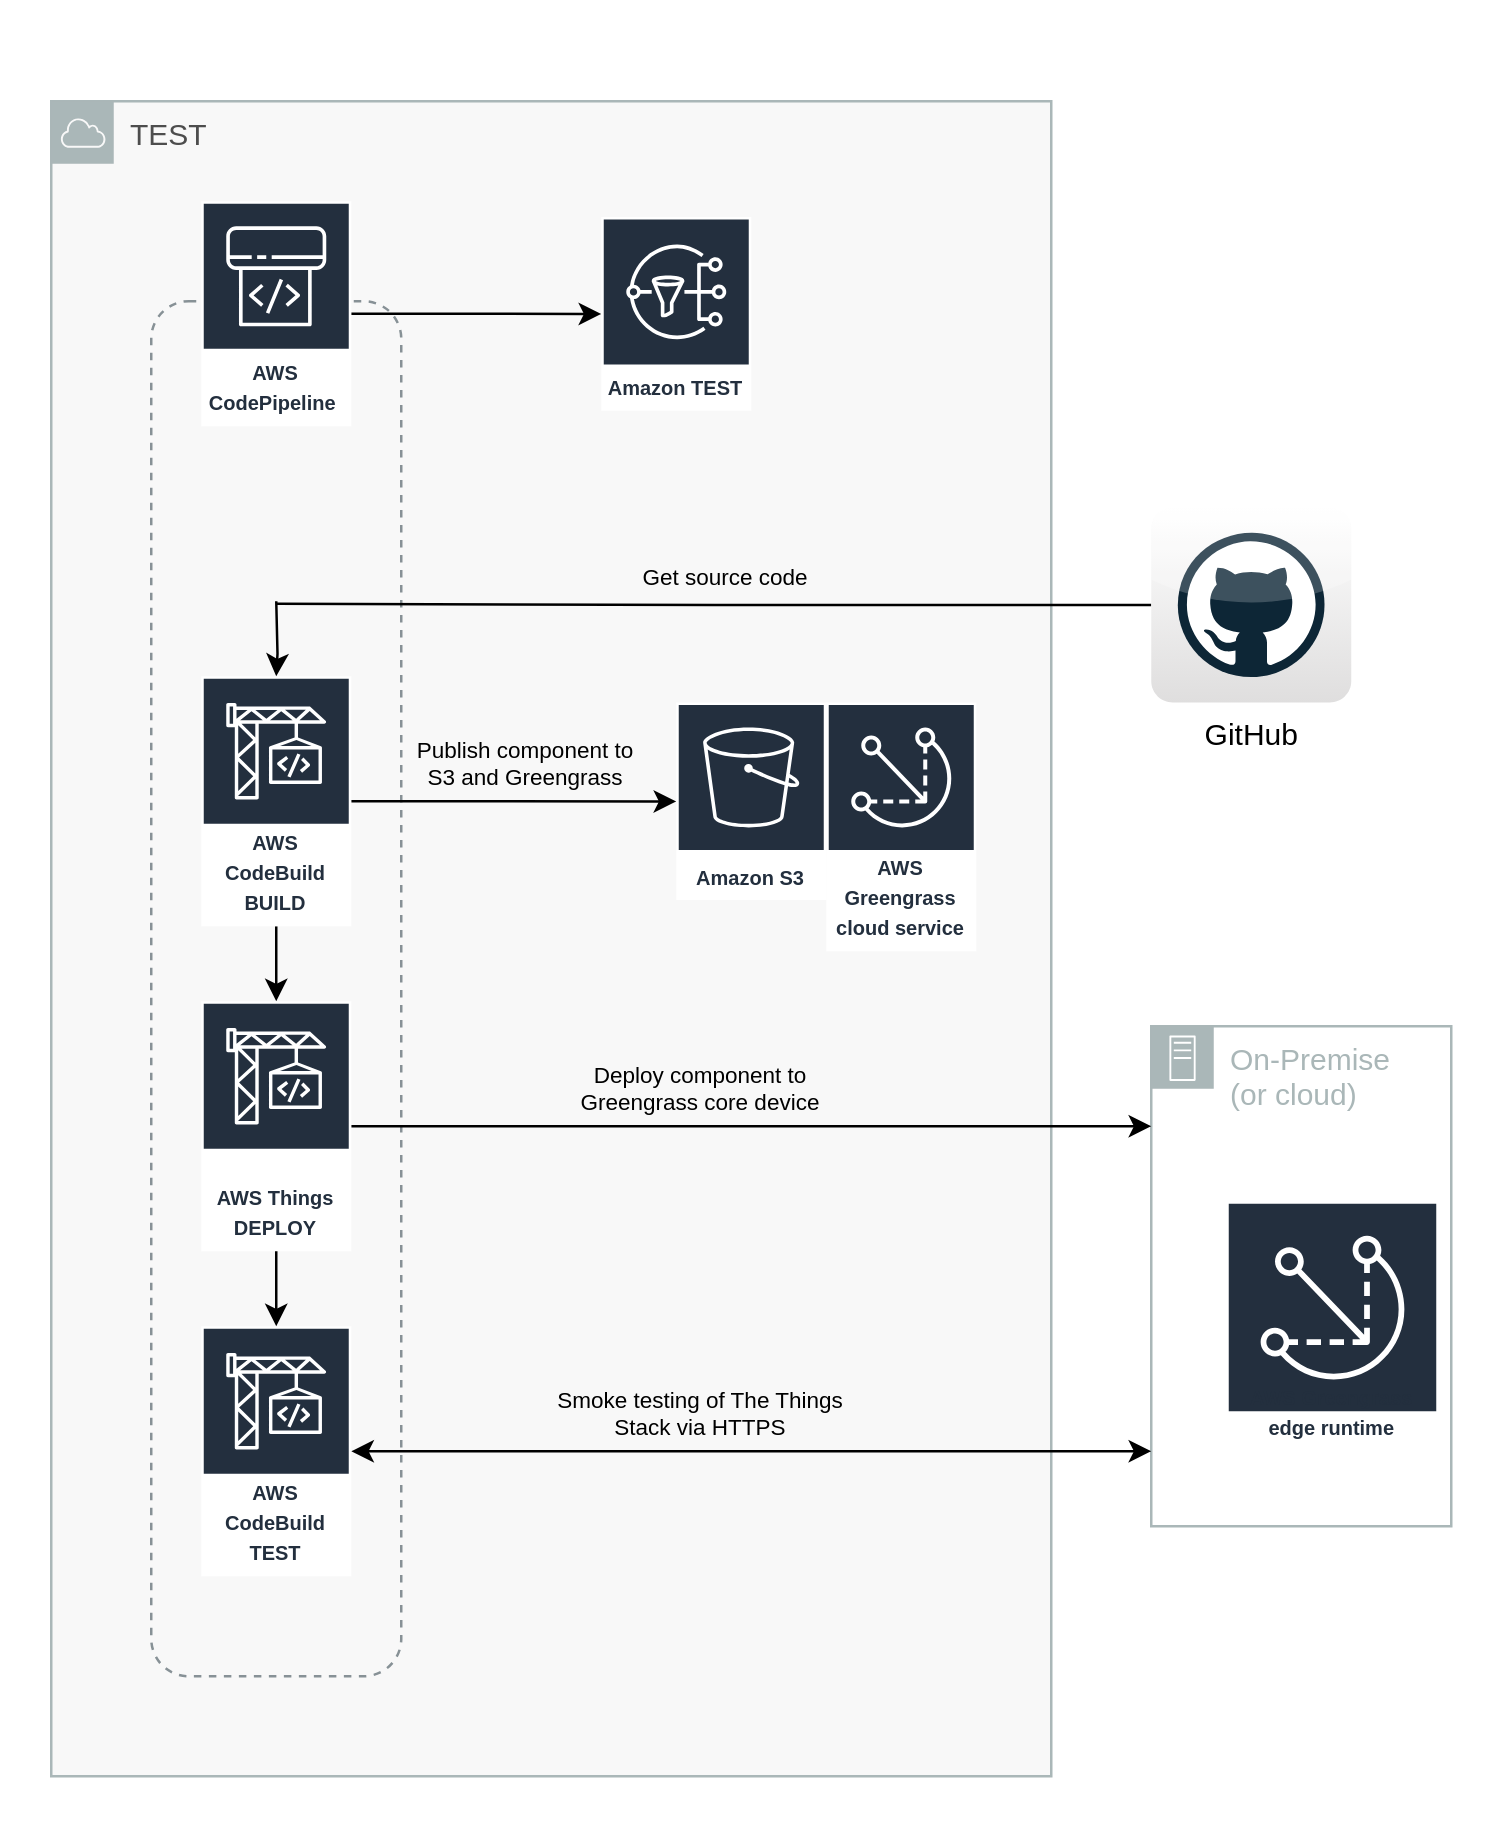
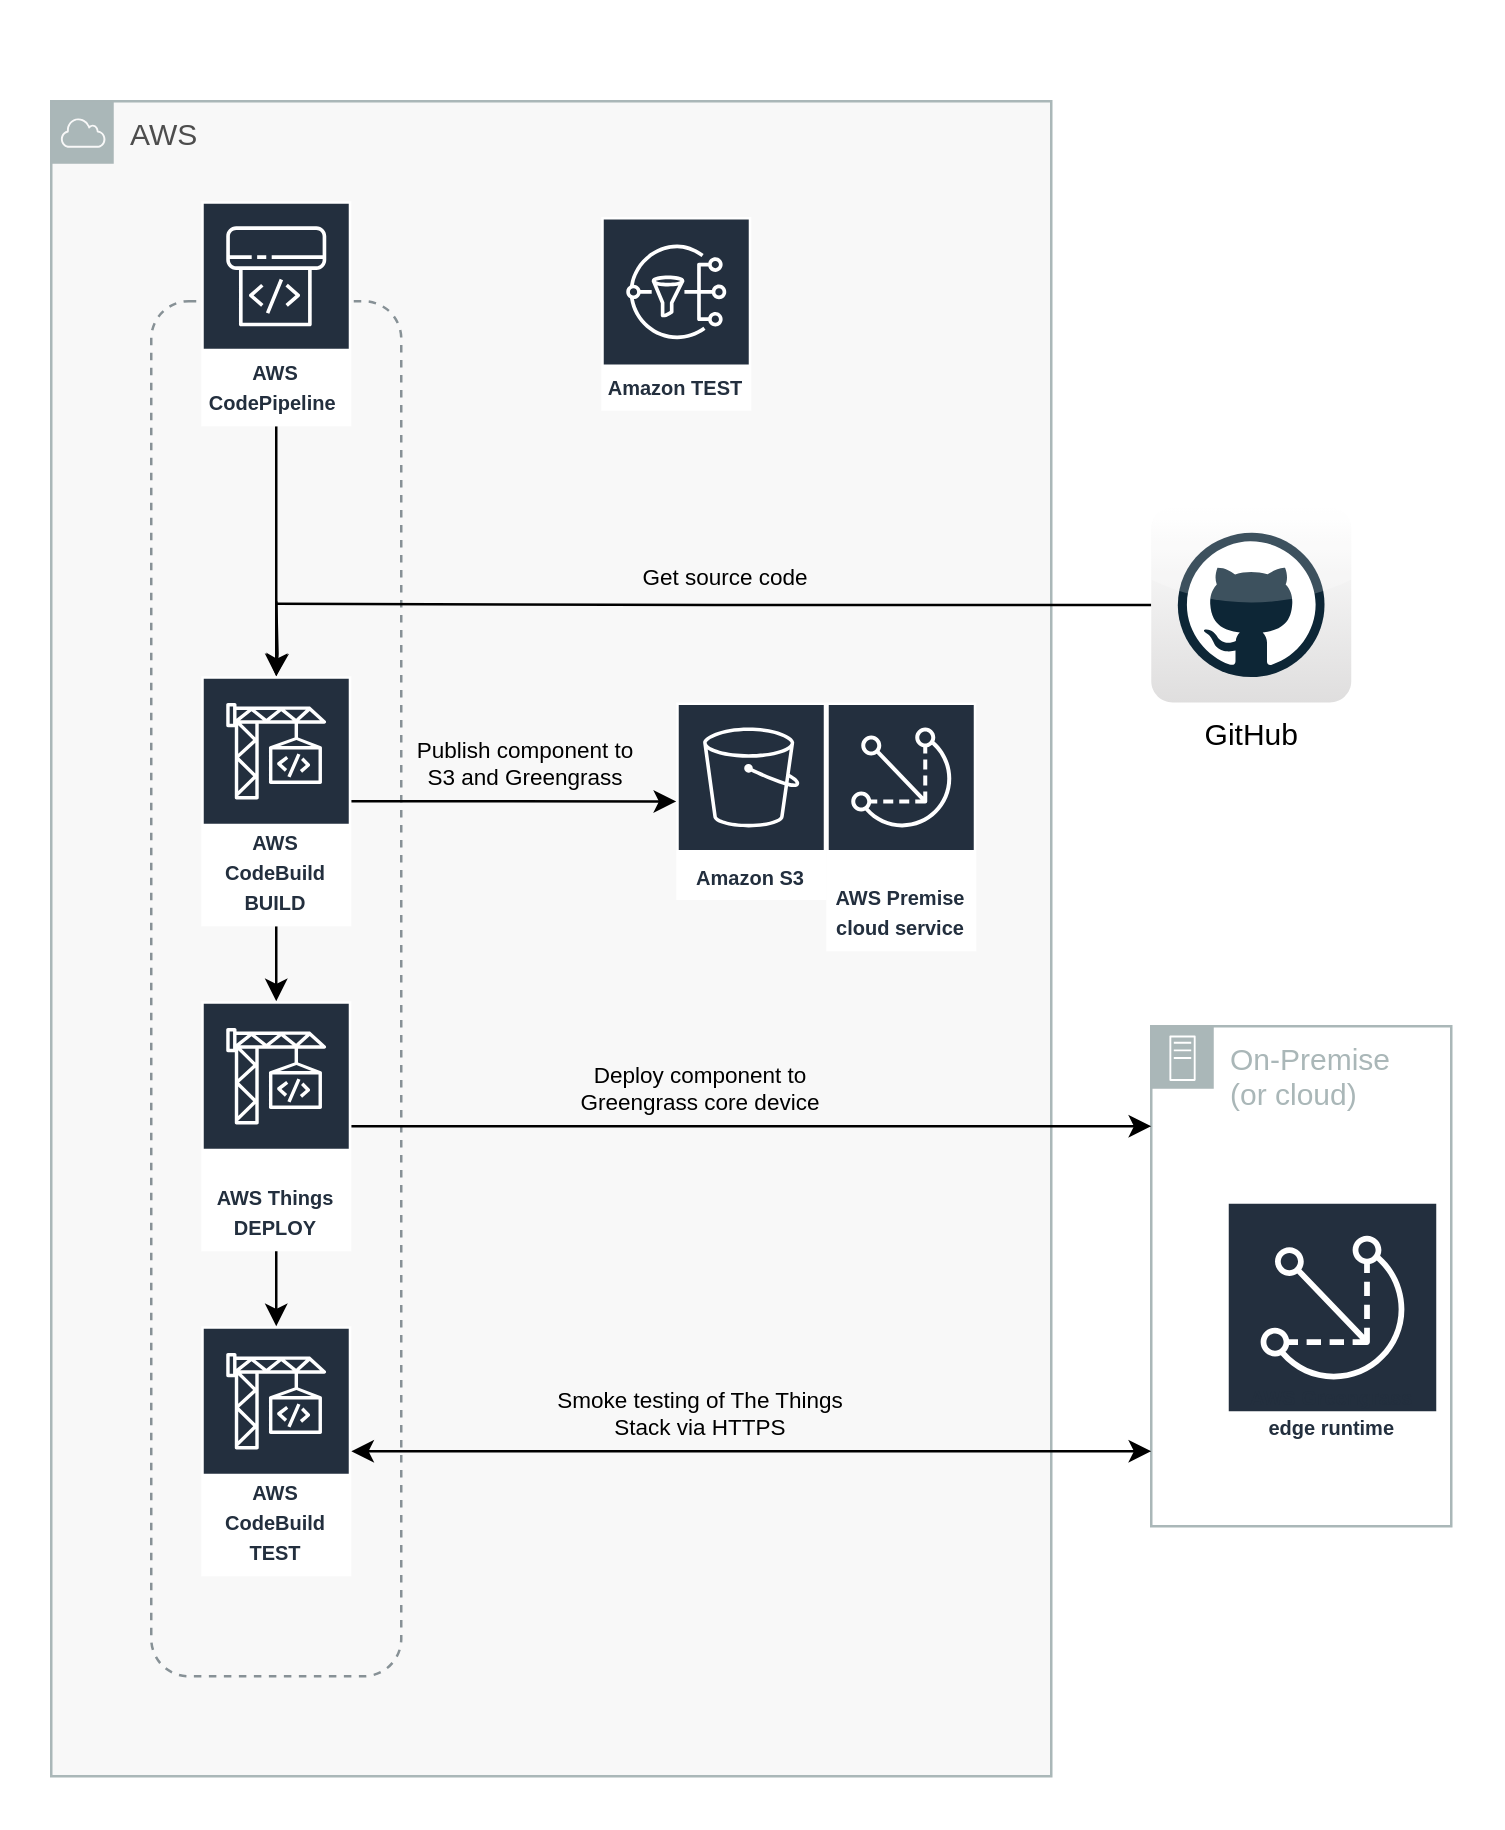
- <mxCell id="3" value="&lt;font color=&quot;#4D4D4D&quot;&gt;TEST&lt;/font&gt;" style="outlineConnect=0;gradientColor=none;html=1;whiteSpace=wrap;fontSize=12;fontStyle=0;shape=mxgraph.aws4.group;grIcon=mxgraph.aws4.group_aws_cloud;strokeColor=#AAB7B8;fillColor=#F8f8f8;verticalAlign=top;align=left;spacingLeft=30;fontColor=#AAB7B8;dashed=0;" parent="1" vertex="1"><mxGeometry x="20" y="40" width="400" height="670" as="geometry" /></mxCell>
+ <mxCell id="3" value="&lt;font color=&quot;#4D4D4D&quot;&gt;AWS&lt;/font&gt;" style="outlineConnect=0;gradientColor=none;html=1;whiteSpace=wrap;fontSize=12;fontStyle=0;shape=mxgraph.aws4.group;grIcon=mxgraph.aws4.group_aws_cloud;strokeColor=#AAB7B8;fillColor=#F8f8f8;verticalAlign=top;align=left;spacingLeft=30;fontColor=#AAB7B8;dashed=0;" parent="1" vertex="1"><mxGeometry x="20" y="40" width="400" height="670" as="geometry" /></mxCell>
- <mxCell id="5" value="" style="edgeStyle=orthogonalEdgeStyle;rounded=0;orthogonalLoop=1;jettySize=auto;html=1;" parent="1" source="6" target="14" edge="1"><mxGeometry relative="1" as="geometry" /></mxCell>
+ <mxCell id="5" value="" style="edgeStyle=orthogonalEdgeStyle;rounded=0;orthogonalLoop=1;jettySize=auto;html=1;" parent="1" source="6" target="9" edge="1"><mxGeometry relative="1" as="geometry" /></mxCell>
- <mxCell id="26" value="&lt;font style=&quot;font-size: 8px&quot;&gt;AWS Greengrass&lt;br&gt;cloud service&lt;br&gt;&lt;/font&gt;" style="outlineConnect=0;fontColor=#232F3E;gradientColor=none;strokeColor=#ffffff;fillColor=#232F3E;dashed=0;verticalLabelPosition=middle;verticalAlign=bottom;align=center;html=1;whiteSpace=wrap;fontSize=10;fontStyle=1;spacing=3;shape=mxgraph.aws4.productIcon;prIcon=mxgraph.aws4.greengrass;" parent="1" vertex="1"><mxGeometry x="330" y="280.47" width="60" height="99.53" as="geometry" /></mxCell>
+ <mxCell id="26" value="&lt;font style=&quot;font-size: 8px&quot;&gt;AWS Premise&lt;br&gt;cloud service&lt;br&gt;&lt;/font&gt;" style="outlineConnect=0;fontColor=#232F3E;gradientColor=none;strokeColor=#ffffff;fillColor=#232F3E;dashed=0;verticalLabelPosition=middle;verticalAlign=bottom;align=center;html=1;whiteSpace=wrap;fontSize=10;fontStyle=1;spacing=3;shape=mxgraph.aws4.productIcon;prIcon=mxgraph.aws4.greengrass;" parent="1" vertex="1"><mxGeometry x="330" y="280.47" width="60" height="99.53" as="geometry" /></mxCell>
